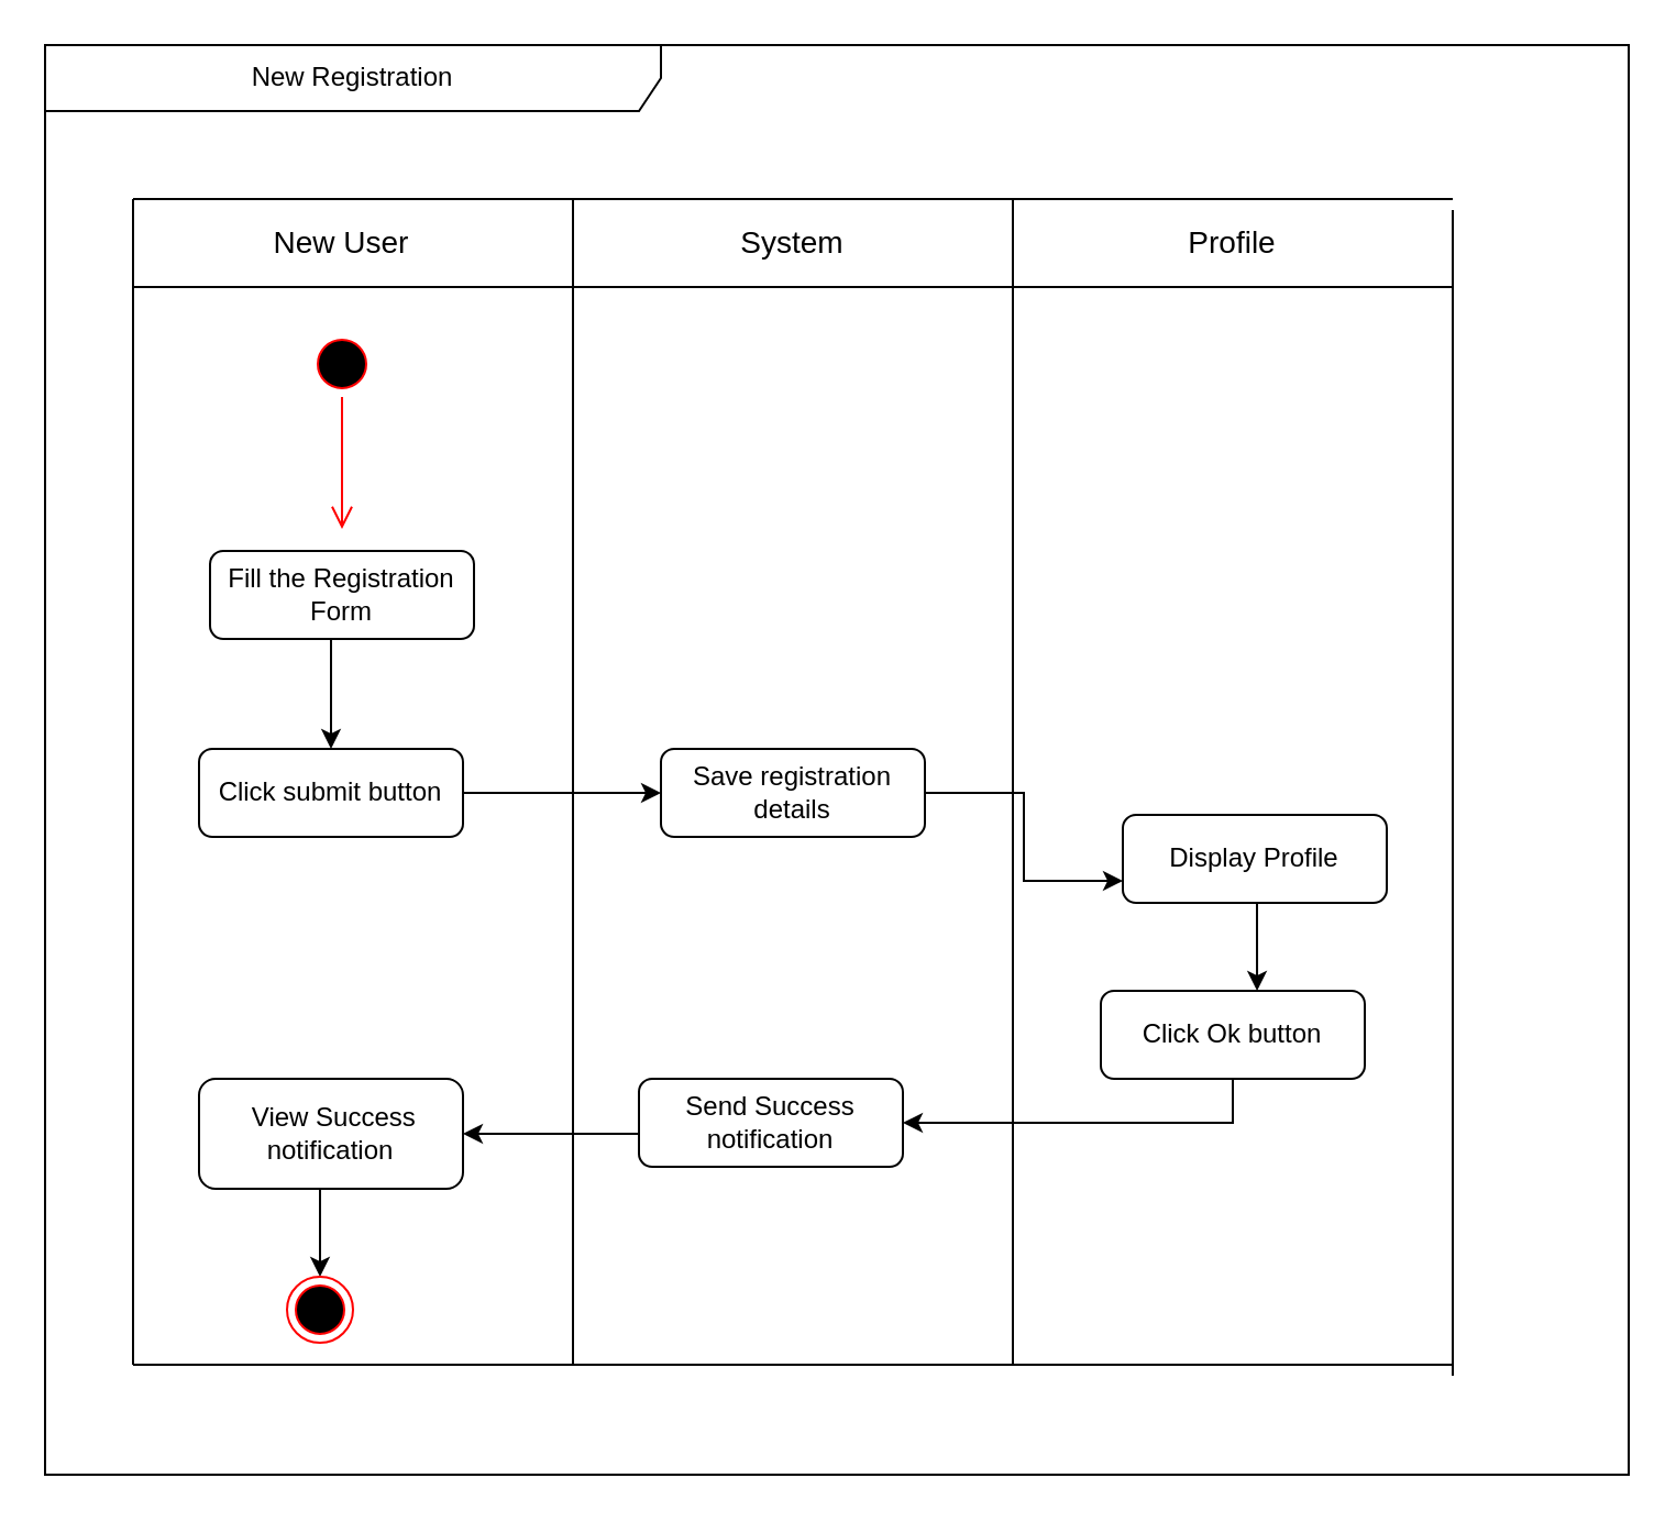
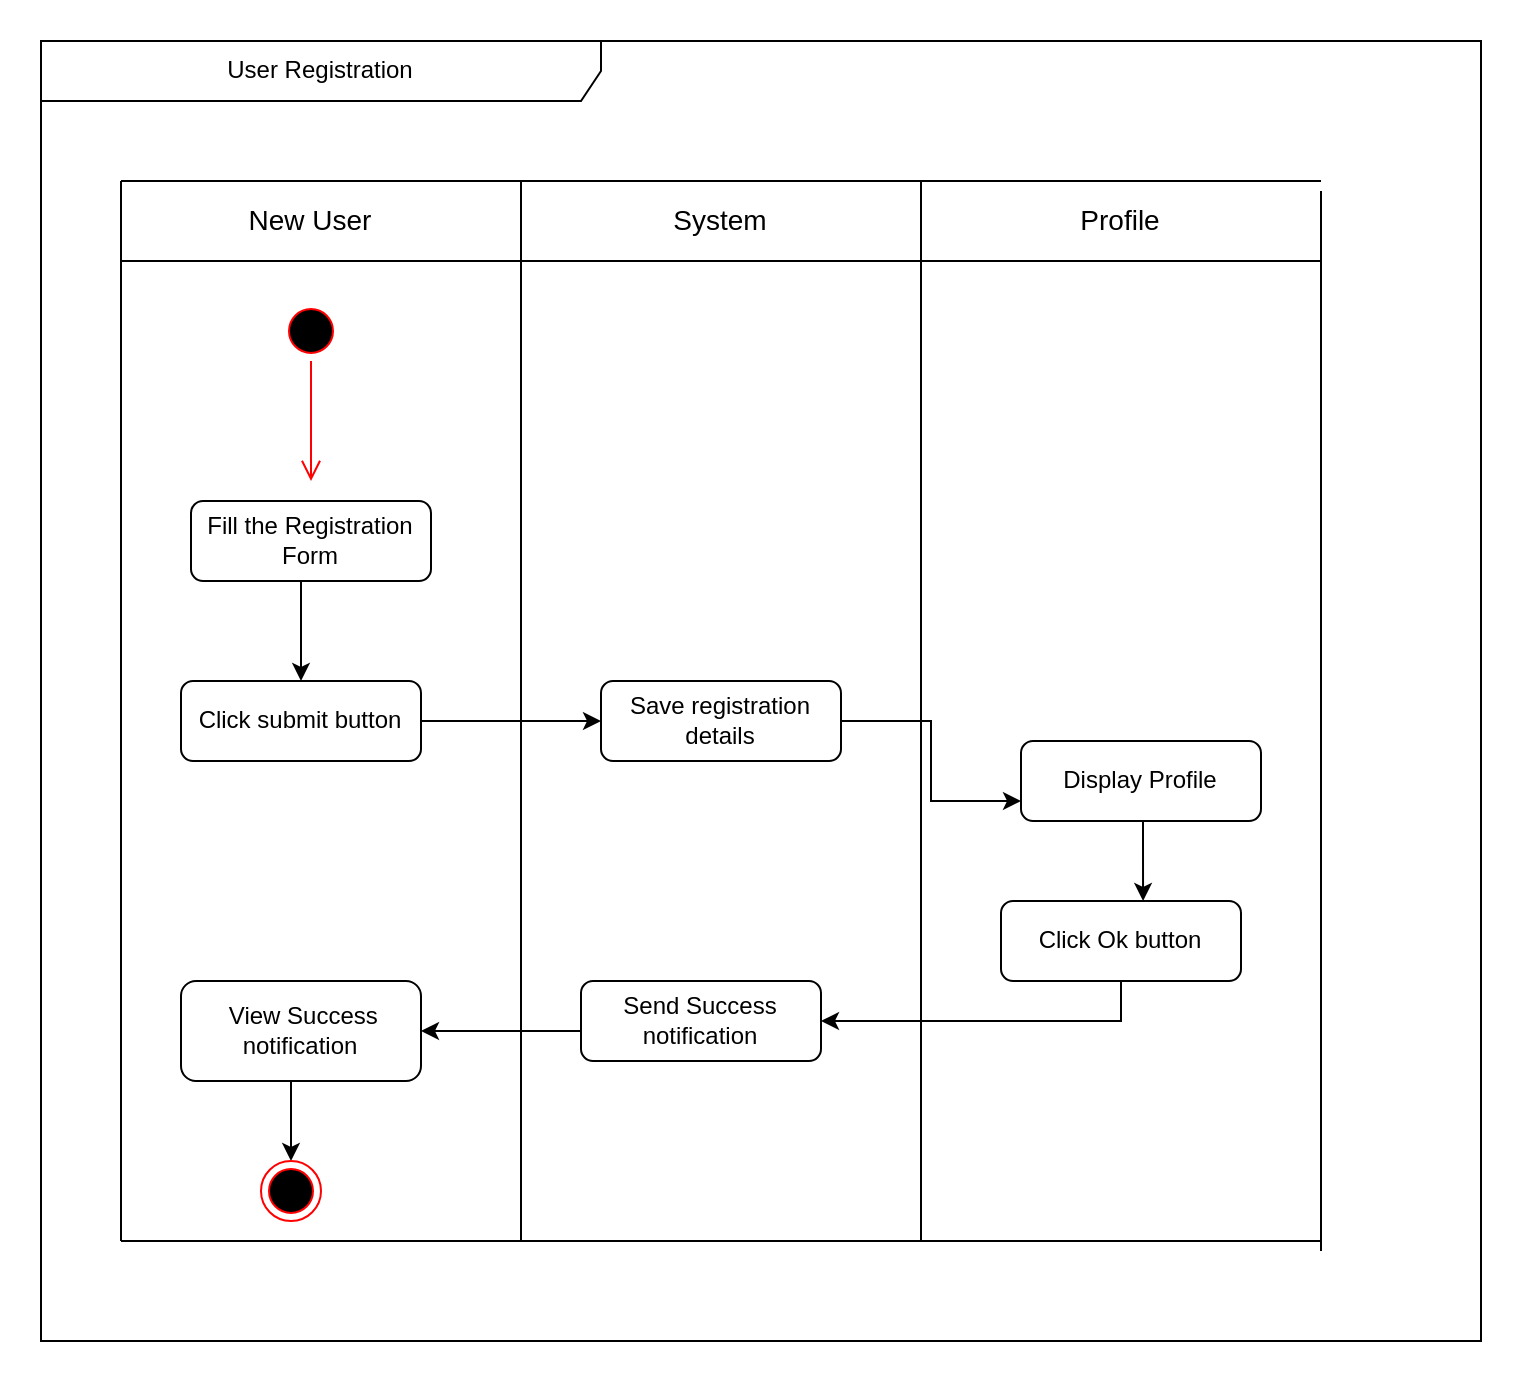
- <mxCell id="30" value="New Registration" style="shape=umlFrame;whiteSpace=wrap;html=1;width=280;height=30;" parent="1" vertex="1"><mxGeometry y="20" width="720" height="650" as="geometry" x="20" /></mxCell>
+ <mxCell id="30" value="User Registration" style="shape=umlFrame;whiteSpace=wrap;html=1;width=280;height=30;" parent="1" vertex="1"><mxGeometry y="20" width="720" height="650" as="geometry" x="20" /></mxCell>
